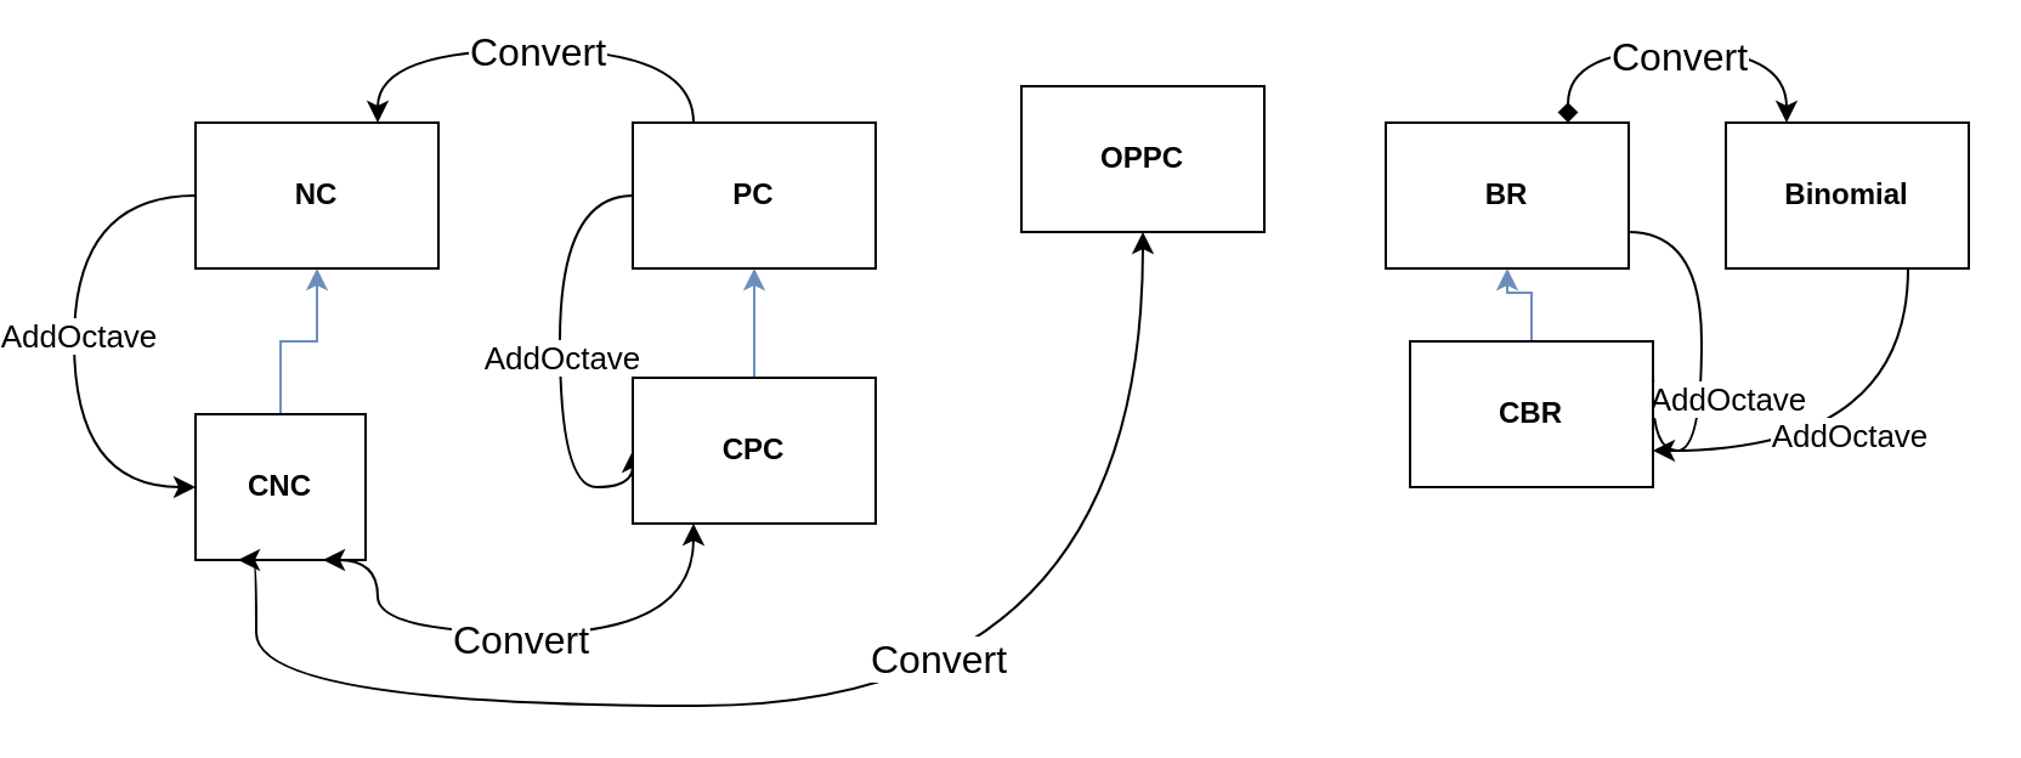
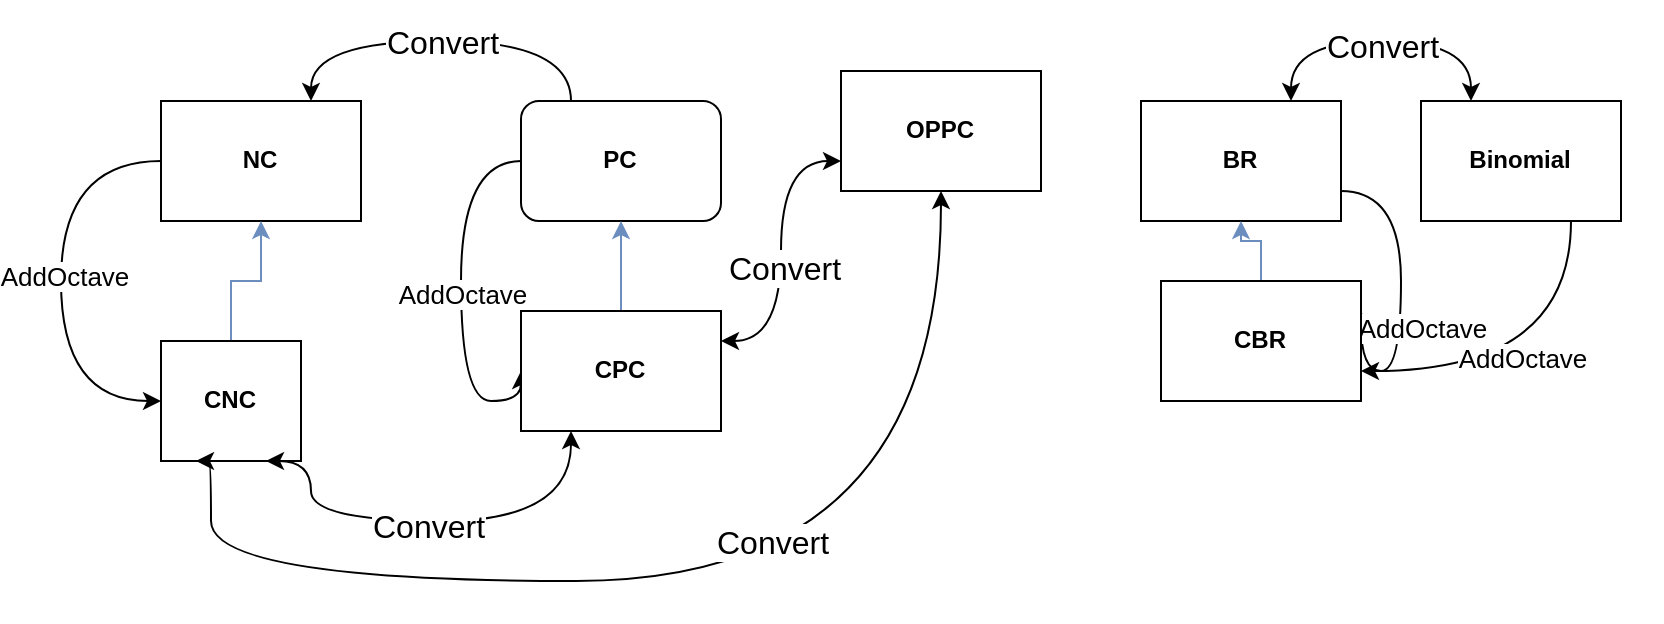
- <mxCell id="29" value="" style="endArrow=diamond;startArrow=classic;html=1;entryX=0.75;entryY=0;entryDx=0;entryDy=0;exitX=0.25;exitY=0;exitDx=0;exitDy=0;edgeStyle=orthogonalEdgeStyle;curved=1;" edge="1" parent="1" source="14" target="17"><mxGeometry width="50" height="50" relative="1" as="geometry"><mxPoint x="370" y="350" as="sourcePoint" /><mxPoint x="420" y="300" as="targetPoint" /><Array as="points"><mxPoint x="725" y="20" /><mxPoint x="635" y="20" /></Array></mxGeometry></mxCell>
+ <mxCell id="29" value="" style="endArrow=classic;startArrow=classic;html=1;entryX=0.75;entryY=0;entryDx=0;entryDy=0;exitX=0.25;exitY=0;exitDx=0;exitDy=0;edgeStyle=orthogonalEdgeStyle;curved=1;" edge="1" parent="1" source="14" target="17"><mxGeometry width="50" height="50" relative="1" as="geometry"><mxPoint x="370" y="350" as="sourcePoint" /><mxPoint x="420" y="300" as="targetPoint" /><Array as="points"><mxPoint x="725" y="20" /><mxPoint x="635" y="20" /></Array></mxGeometry></mxCell>
- <mxCell id="9" value="&lt;b&gt;PC&lt;/b&gt;" style="rounded=0;whiteSpace=wrap;html=1;" parent="1" vertex="1"><mxGeometry x="250" y="50" width="100" height="60" as="geometry" /></mxCell>
+ <mxCell id="9" value="&lt;b&gt;PC&lt;/b&gt;" style="whiteSpace=wrap;html=1;rounded=1;" parent="1" vertex="1"><mxGeometry x="250" y="50" width="100" height="60" as="geometry" /></mxCell>
+ <mxCell id="21" value="" style="endArrow=classic;startArrow=classic;html=1;exitX=1;exitY=0.25;exitDx=0;exitDy=0;entryX=0;entryY=0.75;entryDx=0;entryDy=0;edgeStyle=orthogonalEdgeStyle;curved=1;" edge="1" parent="1" source="11" target="20"><mxGeometry width="50" height="50" relative="1" as="geometry"><mxPoint x="370" y="350" as="sourcePoint" /><mxPoint x="420" y="300" as="targetPoint" /></mxGeometry></mxCell>
+ <mxCell id="22" value="&lt;font style=&quot;font-size: 16px&quot;&gt;Convert&lt;/font&gt;" style="edgeLabel;html=1;align=center;verticalAlign=middle;resizable=0;points=[];" vertex="1" connectable="0" parent="21"><mxGeometry x="-0.2" y="-1" relative="1" as="geometry"><mxPoint y="-7" as="offset" /></mxGeometry></mxCell>
